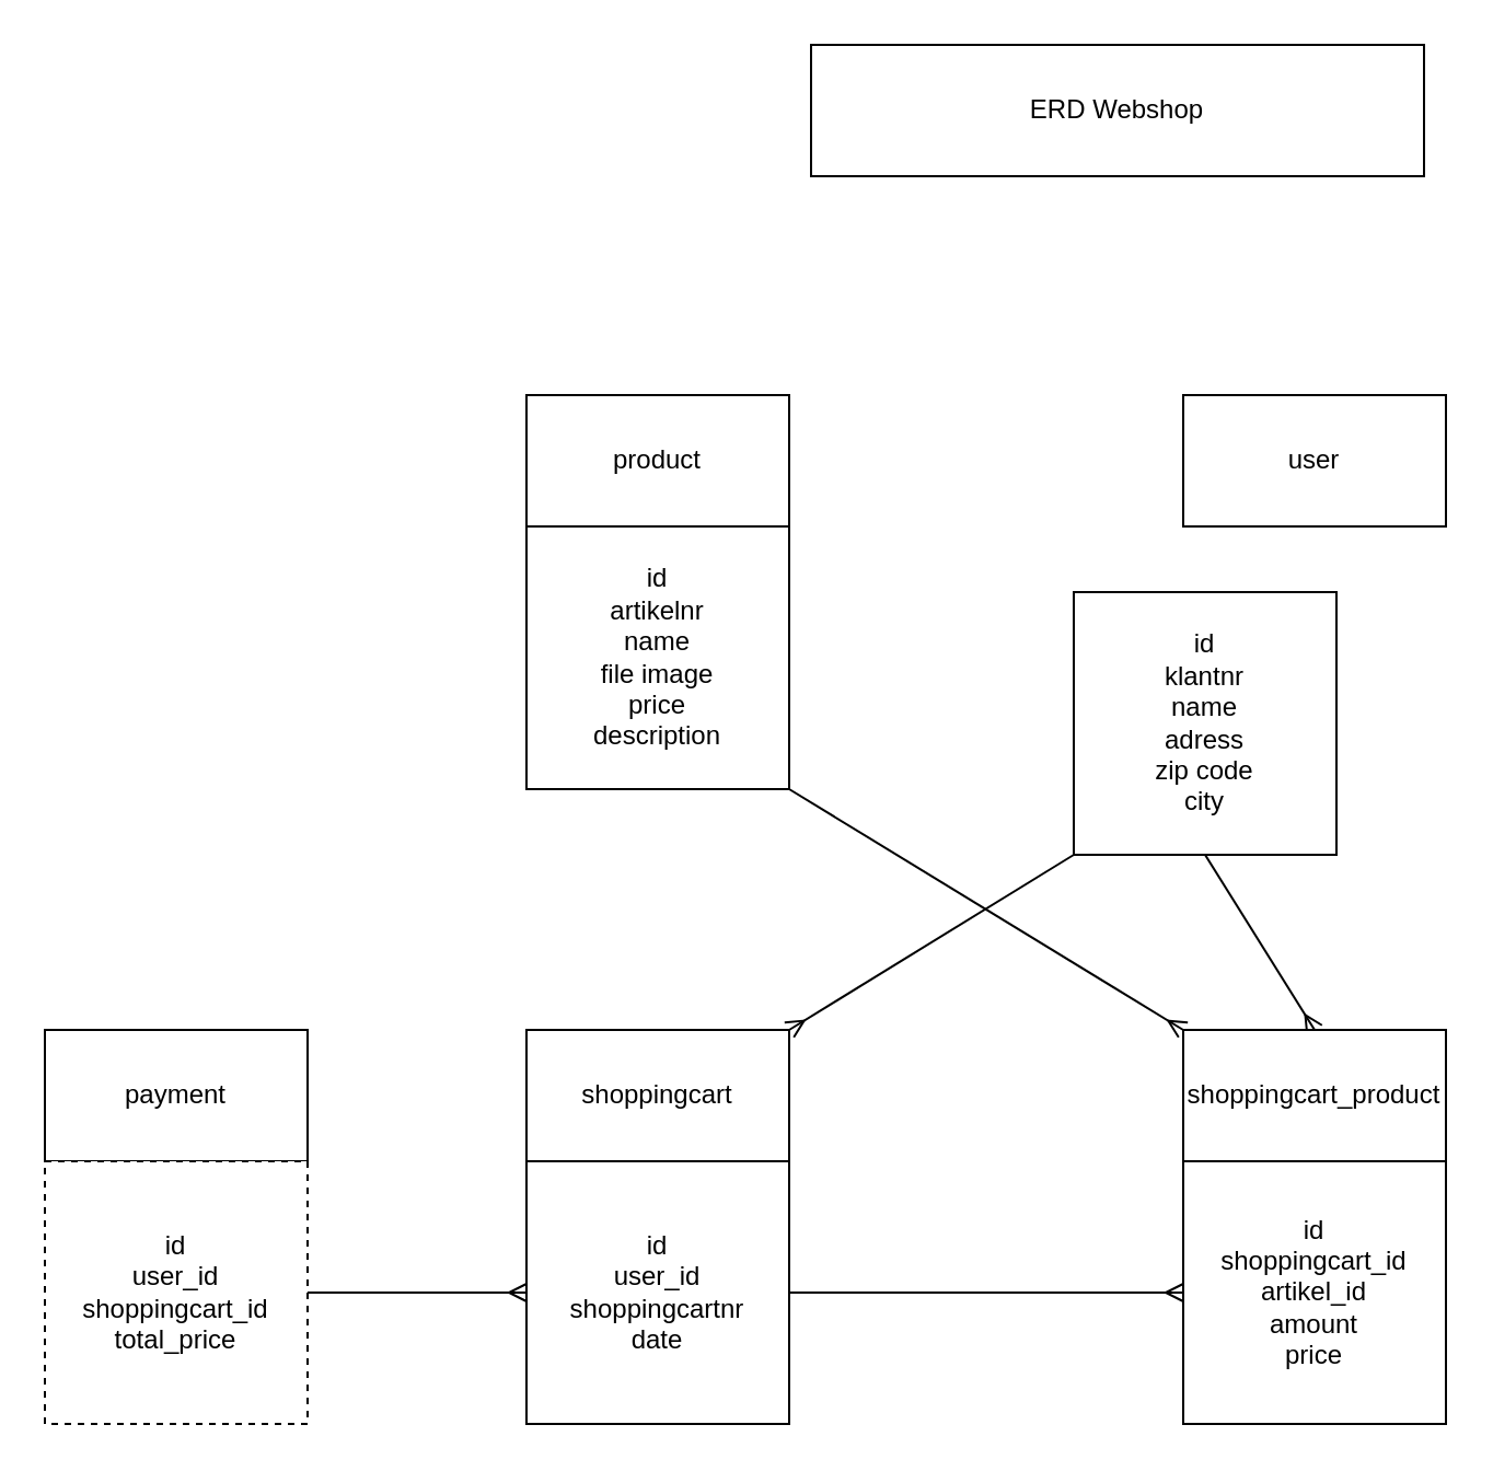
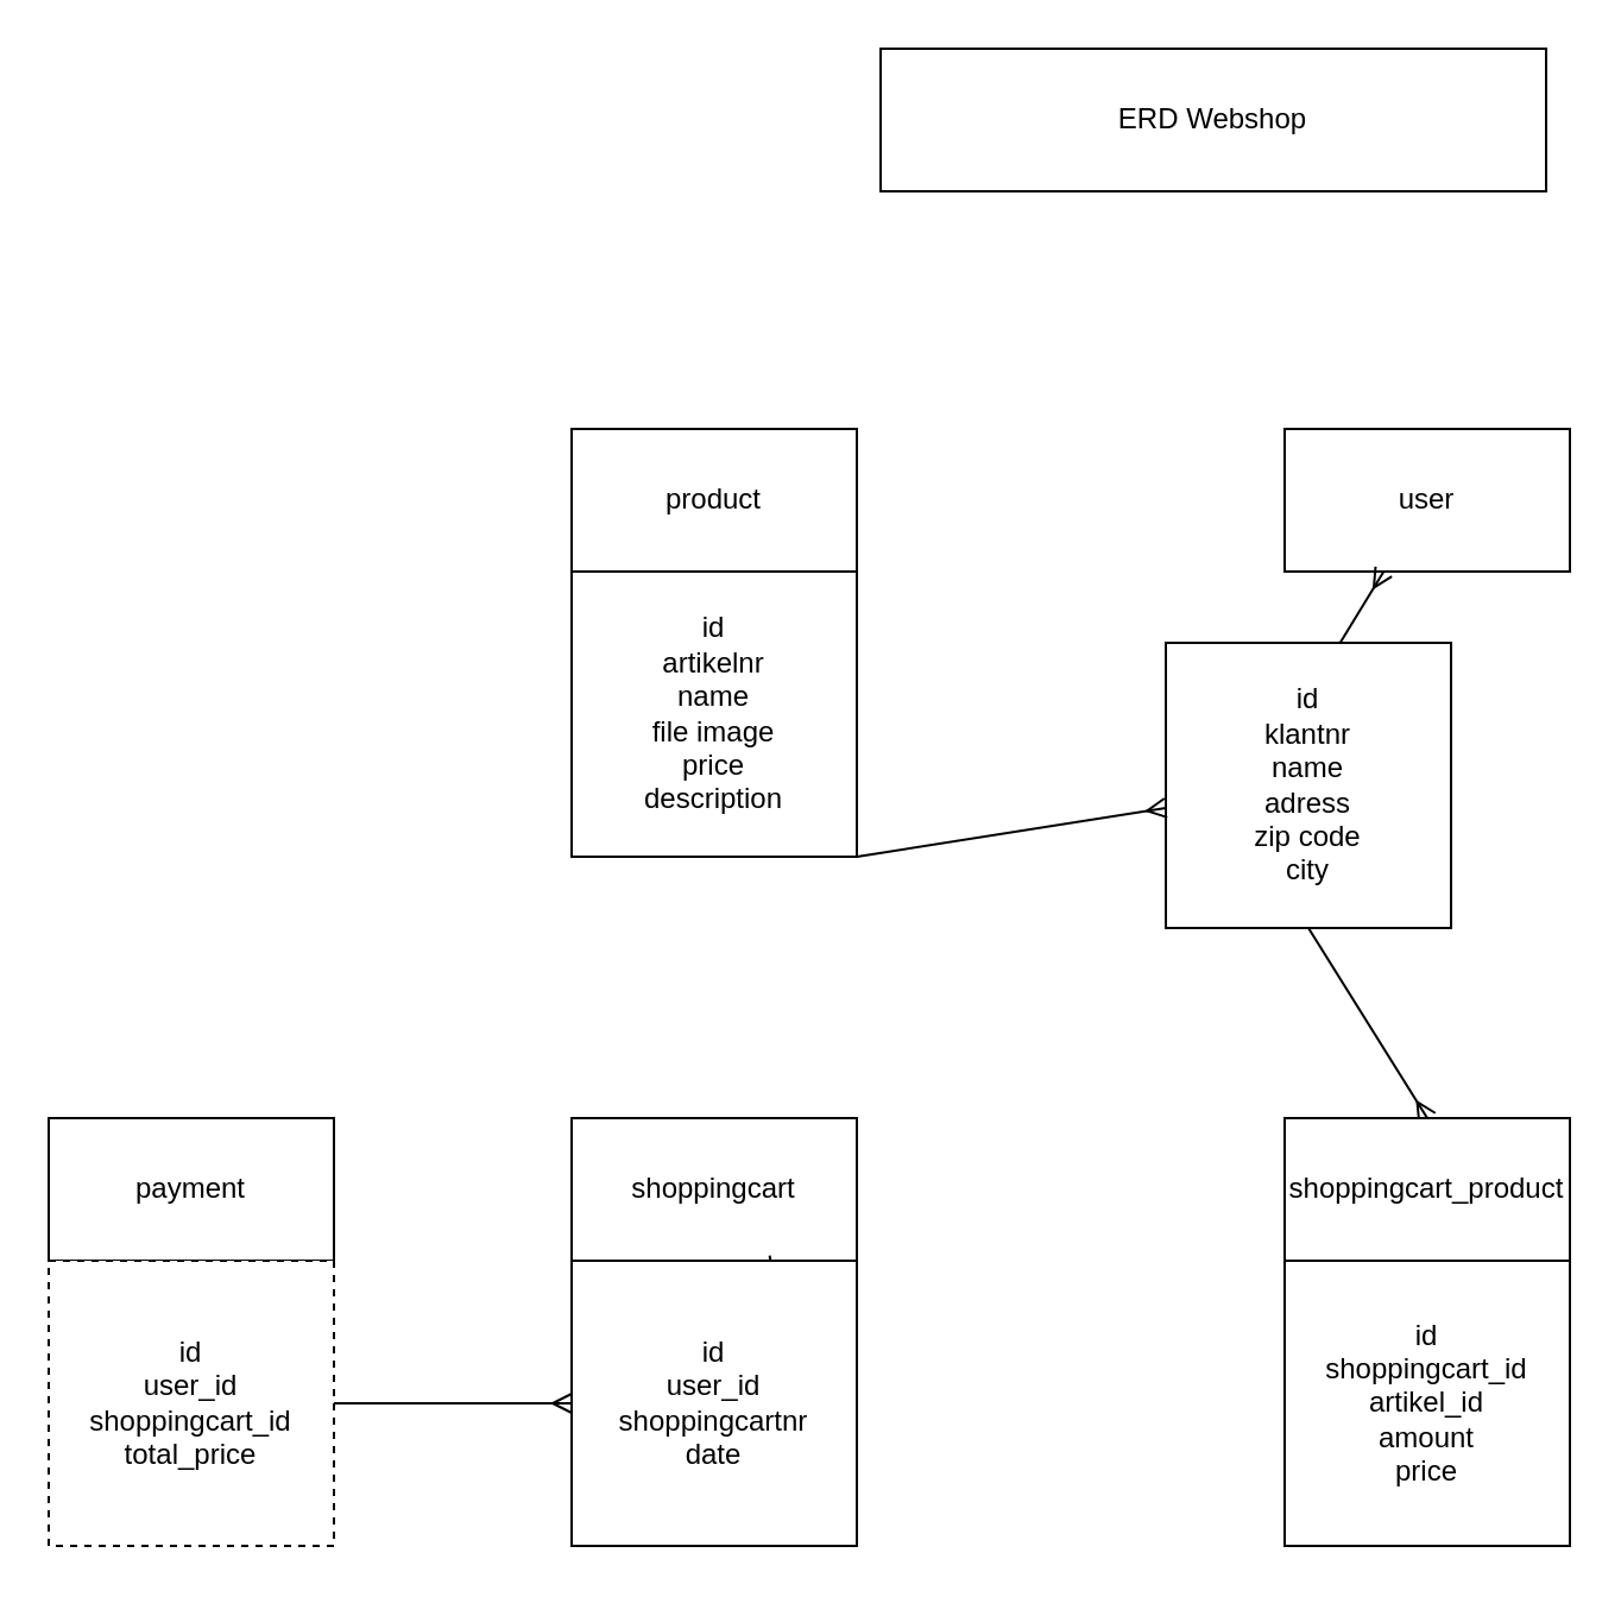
- <mxCell id="5" style="edgeStyle=none;html=1;exitX=0;exitY=1;exitDx=0;exitDy=0;entryX=1;entryY=0;entryDx=0;entryDy=0;endArrow=ERmany;endFill=0;" parent="1" source="6" target="9" edge="1"><mxGeometry relative="1" as="geometry" /></mxCell>
+ <mxCell id="5" style="edgeStyle=none;html=1;exitX=0;exitY=1;exitDx=0;exitDy=0;endArrow=ERmany;endFill=0;" parent="1" source="6" target="3" edge="1"><mxGeometry relative="1" as="geometry" /></mxCell>
- <mxCell id="13" style="edgeStyle=none;html=1;exitX=1;exitY=1;exitDx=0;exitDy=0;entryX=0;entryY=0;entryDx=0;entryDy=0;endArrow=ERmany;endFill=0;" parent="1" source="14" target="7" edge="1"><mxGeometry relative="1" as="geometry" /></mxCell>
+ <mxCell id="13" style="edgeStyle=none;html=1;exitX=1;exitY=1;exitDx=0;exitDy=0;endArrow=ERmany;endFill=0;" parent="1" source="14" target="6" edge="1"><mxGeometry relative="1" as="geometry" /></mxCell>
- <mxCell id="10" style="edgeStyle=none;html=1;exitX=1;exitY=0.5;exitDx=0;exitDy=0;endArrow=ERmany;endFill=0;" parent="1" source="11" target="8" edge="1"><mxGeometry relative="1" as="geometry" /></mxCell>
+ <mxCell id="10" style="edgeStyle=none;html=1;exitX=1;exitY=0.5;exitDx=0;exitDy=0;endArrow=ERmany;endFill=0;" parent="1" source="11" target="9" edge="1"><mxGeometry relative="1" as="geometry" /></mxCell>
